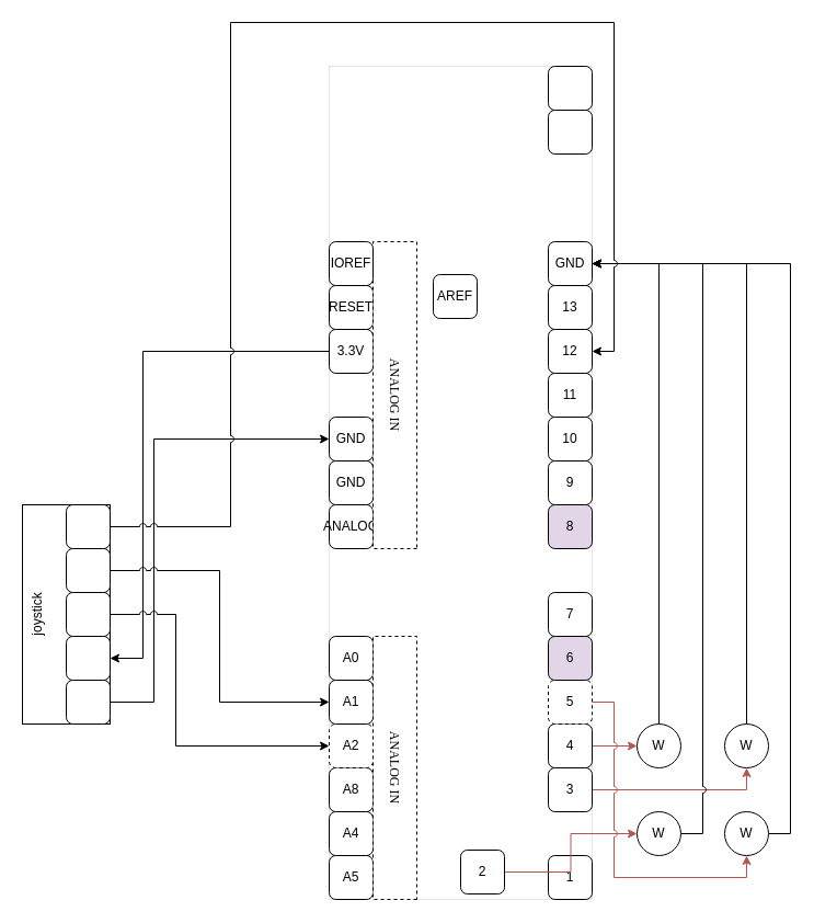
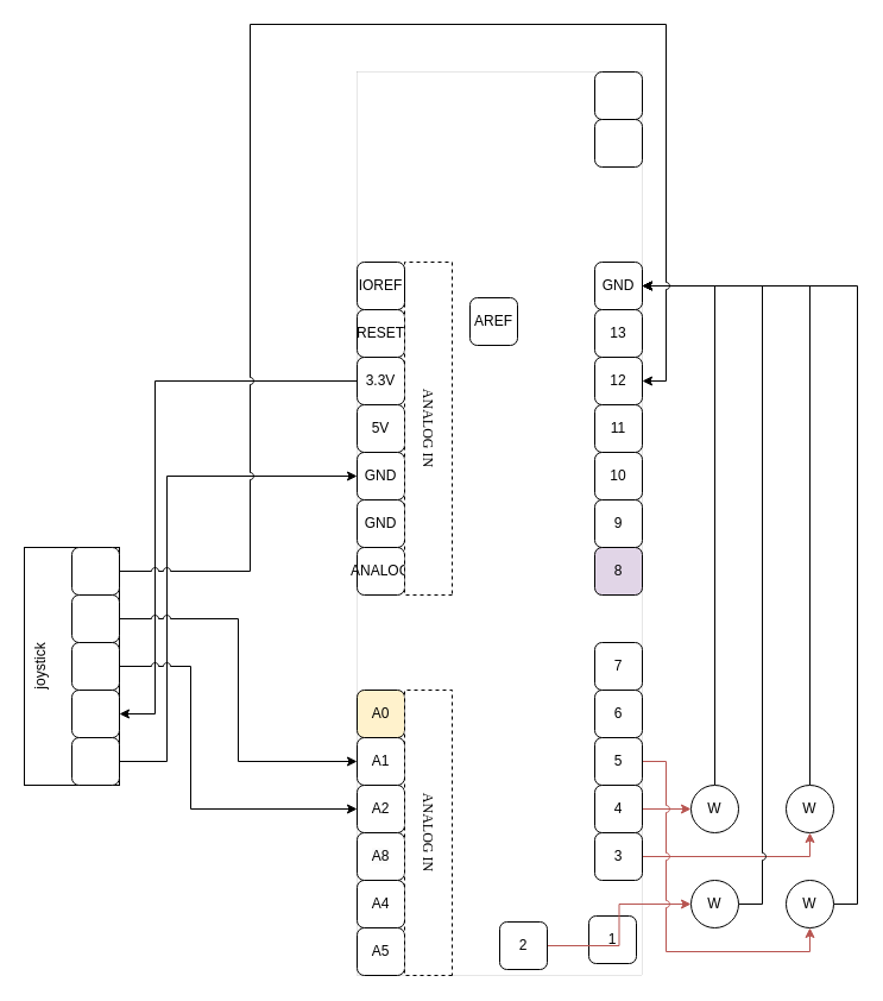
+ <mxCell id="34" value="5V" style="rounded=1;whiteSpace=wrap;html=1;" parent="1" vertex="1"><mxGeometry x="300" y="340" width="40" height="40" as="geometry" /></mxCell>
- <mxCell id="29" value="A0" style="rounded=1;whiteSpace=wrap;html=1;" parent="1" vertex="1"><mxGeometry x="300" y="580" width="40" height="40" as="geometry" /></mxCell>
+ <mxCell id="29" value="A0" style="rounded=1;whiteSpace=wrap;html=1;fillColor=#fff2cc;" parent="1" vertex="1"><mxGeometry x="300" y="580" width="40" height="40" as="geometry" /></mxCell>
- <mxCell id="12" value="6" style="rounded=1;whiteSpace=wrap;html=1;fillColor=#e1d5e7;" parent="1" vertex="1"><mxGeometry x="500" y="580" width="40" height="40" as="geometry" /></mxCell>
+ <mxCell id="12" value="6" style="rounded=1;whiteSpace=wrap;html=1;" parent="1" vertex="1"><mxGeometry x="500" y="580" width="40" height="40" as="geometry" /></mxCell>
- <mxCell id="11" value="5" style="rounded=1;whiteSpace=wrap;html=1;dashed=1;" parent="1" vertex="1"><mxGeometry x="500" y="620" width="40" height="40" as="geometry" /></mxCell>
+ <mxCell id="11" value="5" style="rounded=1;whiteSpace=wrap;html=1;" parent="1" vertex="1"><mxGeometry x="500" y="620" width="40" height="40" as="geometry" /></mxCell>
- <mxCell id="27" value="A2" style="rounded=1;whiteSpace=wrap;html=1;dashed=1;" parent="1" vertex="1"><mxGeometry x="300" y="660" width="40" height="40" as="geometry" /></mxCell>
+ <mxCell id="27" value="A2" style="rounded=1;whiteSpace=wrap;html=1;" parent="1" vertex="1"><mxGeometry x="300" y="660" width="40" height="40" as="geometry" /></mxCell>
- <mxCell id="3" value="1" style="rounded=1;whiteSpace=wrap;html=1;" parent="1" vertex="1"><mxGeometry x="500" y="780" width="40" height="40" as="geometry" /></mxCell>
+ <mxCell id="3" value="1" style="rounded=1;whiteSpace=wrap;html=1;" parent="1" vertex="1"><mxGeometry x="495" y="770" width="40" height="40" as="geometry" /></mxCell>
